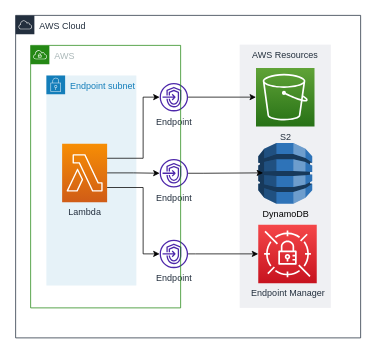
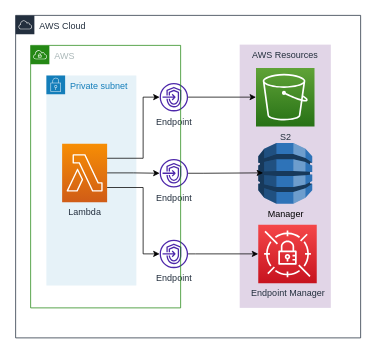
- <mxCell id="3" value="AWS Resources" style="fillColor=#EFF0F3;strokeColor=none;dashed=0;verticalAlign=top;fontStyle=0;fontColor=#232F3D;labelBackgroundColor=none;labelBorderColor=none;" vertex="1" parent="2"><mxGeometry x="298.75" y="39" width="121.5" height="351" as="geometry" /></mxCell>
+ <mxCell id="3" value="AWS Resources" style="fillColor=#e1d5e7;strokeColor=none;dashed=0;verticalAlign=top;fontStyle=0;fontColor=#232F3D;labelBackgroundColor=none;labelBorderColor=none;" vertex="1" parent="2"><mxGeometry x="298.75" y="39" width="121.5" height="351" as="geometry" /></mxCell>
- <mxCell id="13" value="Endpoint subnet" style="points=[[0,0],[0.25,0],[0.5,0],[0.75,0],[1,0],[1,0.25],[1,0.5],[1,0.75],[1,1],[0.75,1],[0.5,1],[0.25,1],[0,1],[0,0.75],[0,0.5],[0,0.25]];outlineConnect=0;gradientColor=none;html=1;whiteSpace=wrap;fontSize=12;fontStyle=0;container=1;pointerEvents=0;collapsible=0;recursiveResize=0;shape=mxgraph.aws4.group;grIcon=mxgraph.aws4.group_security_group;grStroke=0;strokeColor=#147EBA;fillColor=#E6F2F8;verticalAlign=top;align=left;spacingLeft=30;fontColor=#147EBA;dashed=0;labelBackgroundColor=none;labelBorderColor=none;" vertex="1" parent="12"><mxGeometry x="21" y="40" width="120" height="280" as="geometry" /></mxCell>
+ <mxCell id="13" value="Private subnet" style="points=[[0,0],[0.25,0],[0.5,0],[0.75,0],[1,0],[1,0.25],[1,0.5],[1,0.75],[1,1],[0.75,1],[0.5,1],[0.25,1],[0,1],[0,0.75],[0,0.5],[0,0.25]];outlineConnect=0;gradientColor=none;html=1;whiteSpace=wrap;fontSize=12;fontStyle=0;container=1;pointerEvents=0;collapsible=0;recursiveResize=0;shape=mxgraph.aws4.group;grIcon=mxgraph.aws4.group_security_group;grStroke=0;strokeColor=#147EBA;fillColor=#E6F2F8;verticalAlign=top;align=left;spacingLeft=30;fontColor=#147EBA;dashed=0;labelBackgroundColor=none;labelBorderColor=none;" vertex="1" parent="12"><mxGeometry x="21" y="40" width="120" height="280" as="geometry" /></mxCell>
- <mxCell id="6" value="DynamoDB" style="outlineConnect=0;dashed=0;verticalLabelPosition=bottom;verticalAlign=top;align=center;html=1;shape=mxgraph.aws3.dynamo_db;fillColor=#2E73B8;gradientColor=none;labelBackgroundColor=none;labelBorderColor=none;" vertex="1" parent="2"><mxGeometry x="323.5" y="170" width="72" height="81" as="geometry" /></mxCell>
+ <mxCell id="6" value="Manager" style="outlineConnect=0;dashed=0;verticalLabelPosition=bottom;verticalAlign=top;align=center;html=1;shape=mxgraph.aws3.dynamo_db;fillColor=#2E73B8;gradientColor=none;labelBackgroundColor=none;labelBorderColor=none;" vertex="1" parent="2"><mxGeometry x="323.5" y="170" width="72" height="81" as="geometry" /></mxCell>
